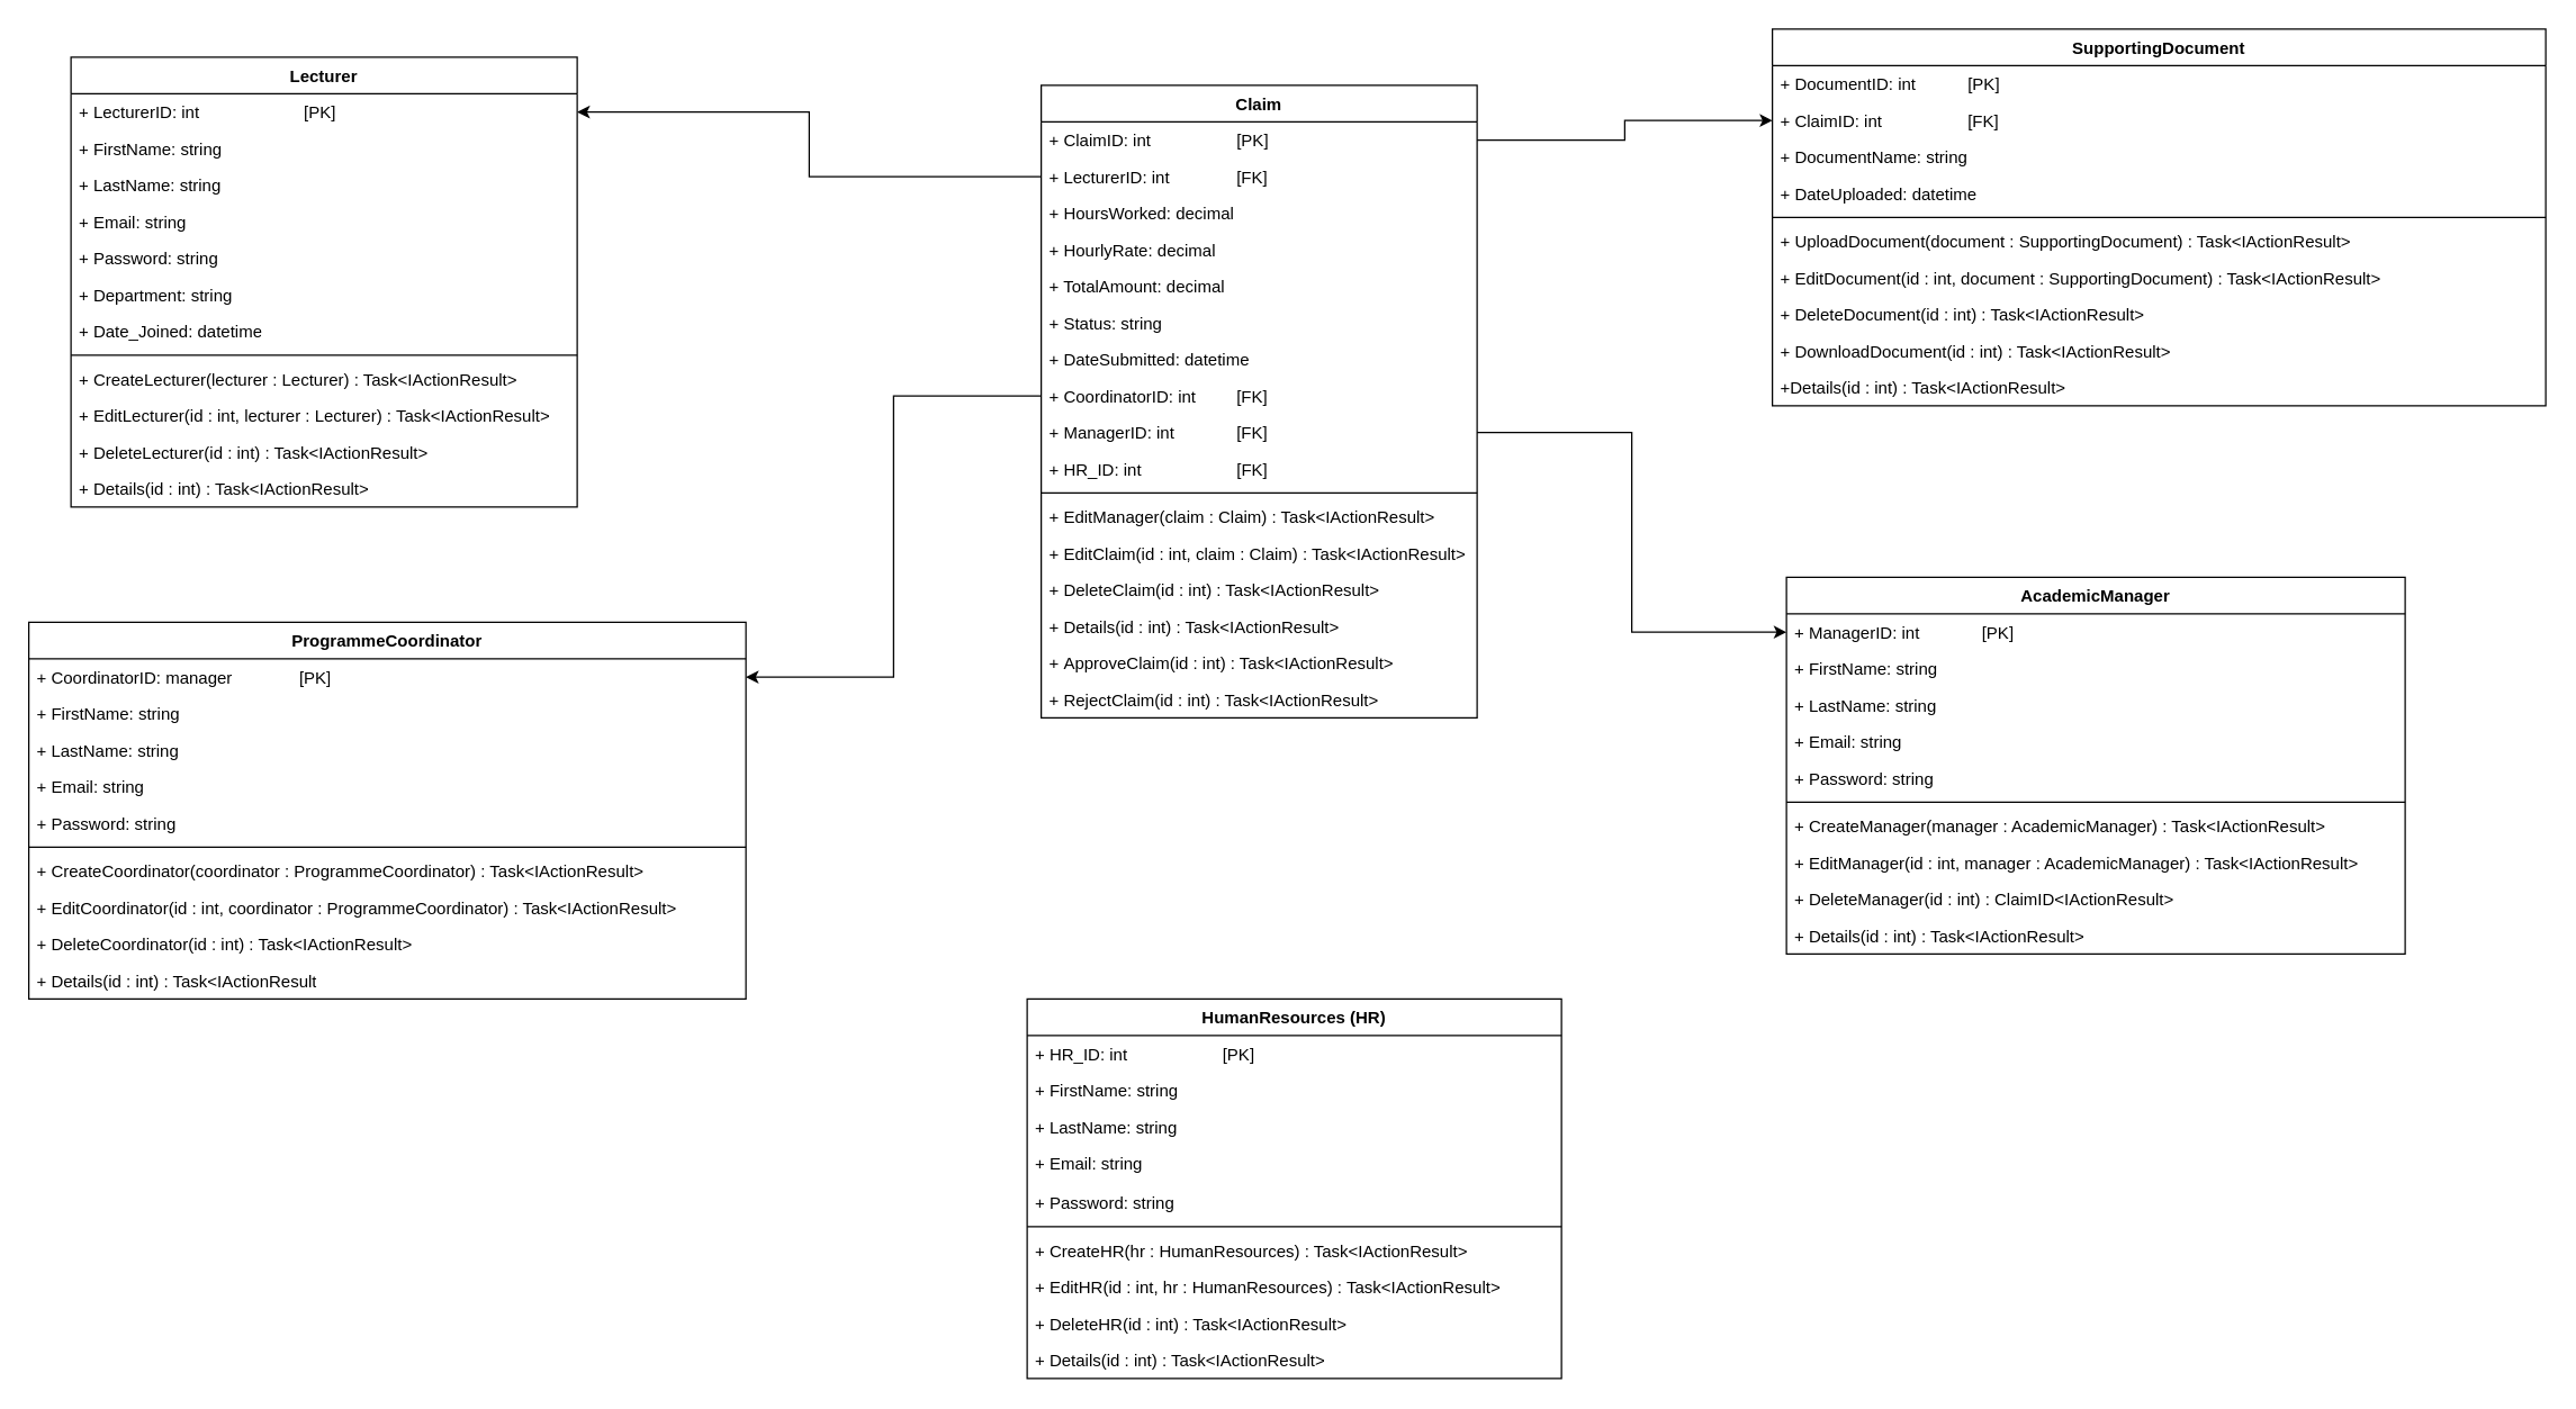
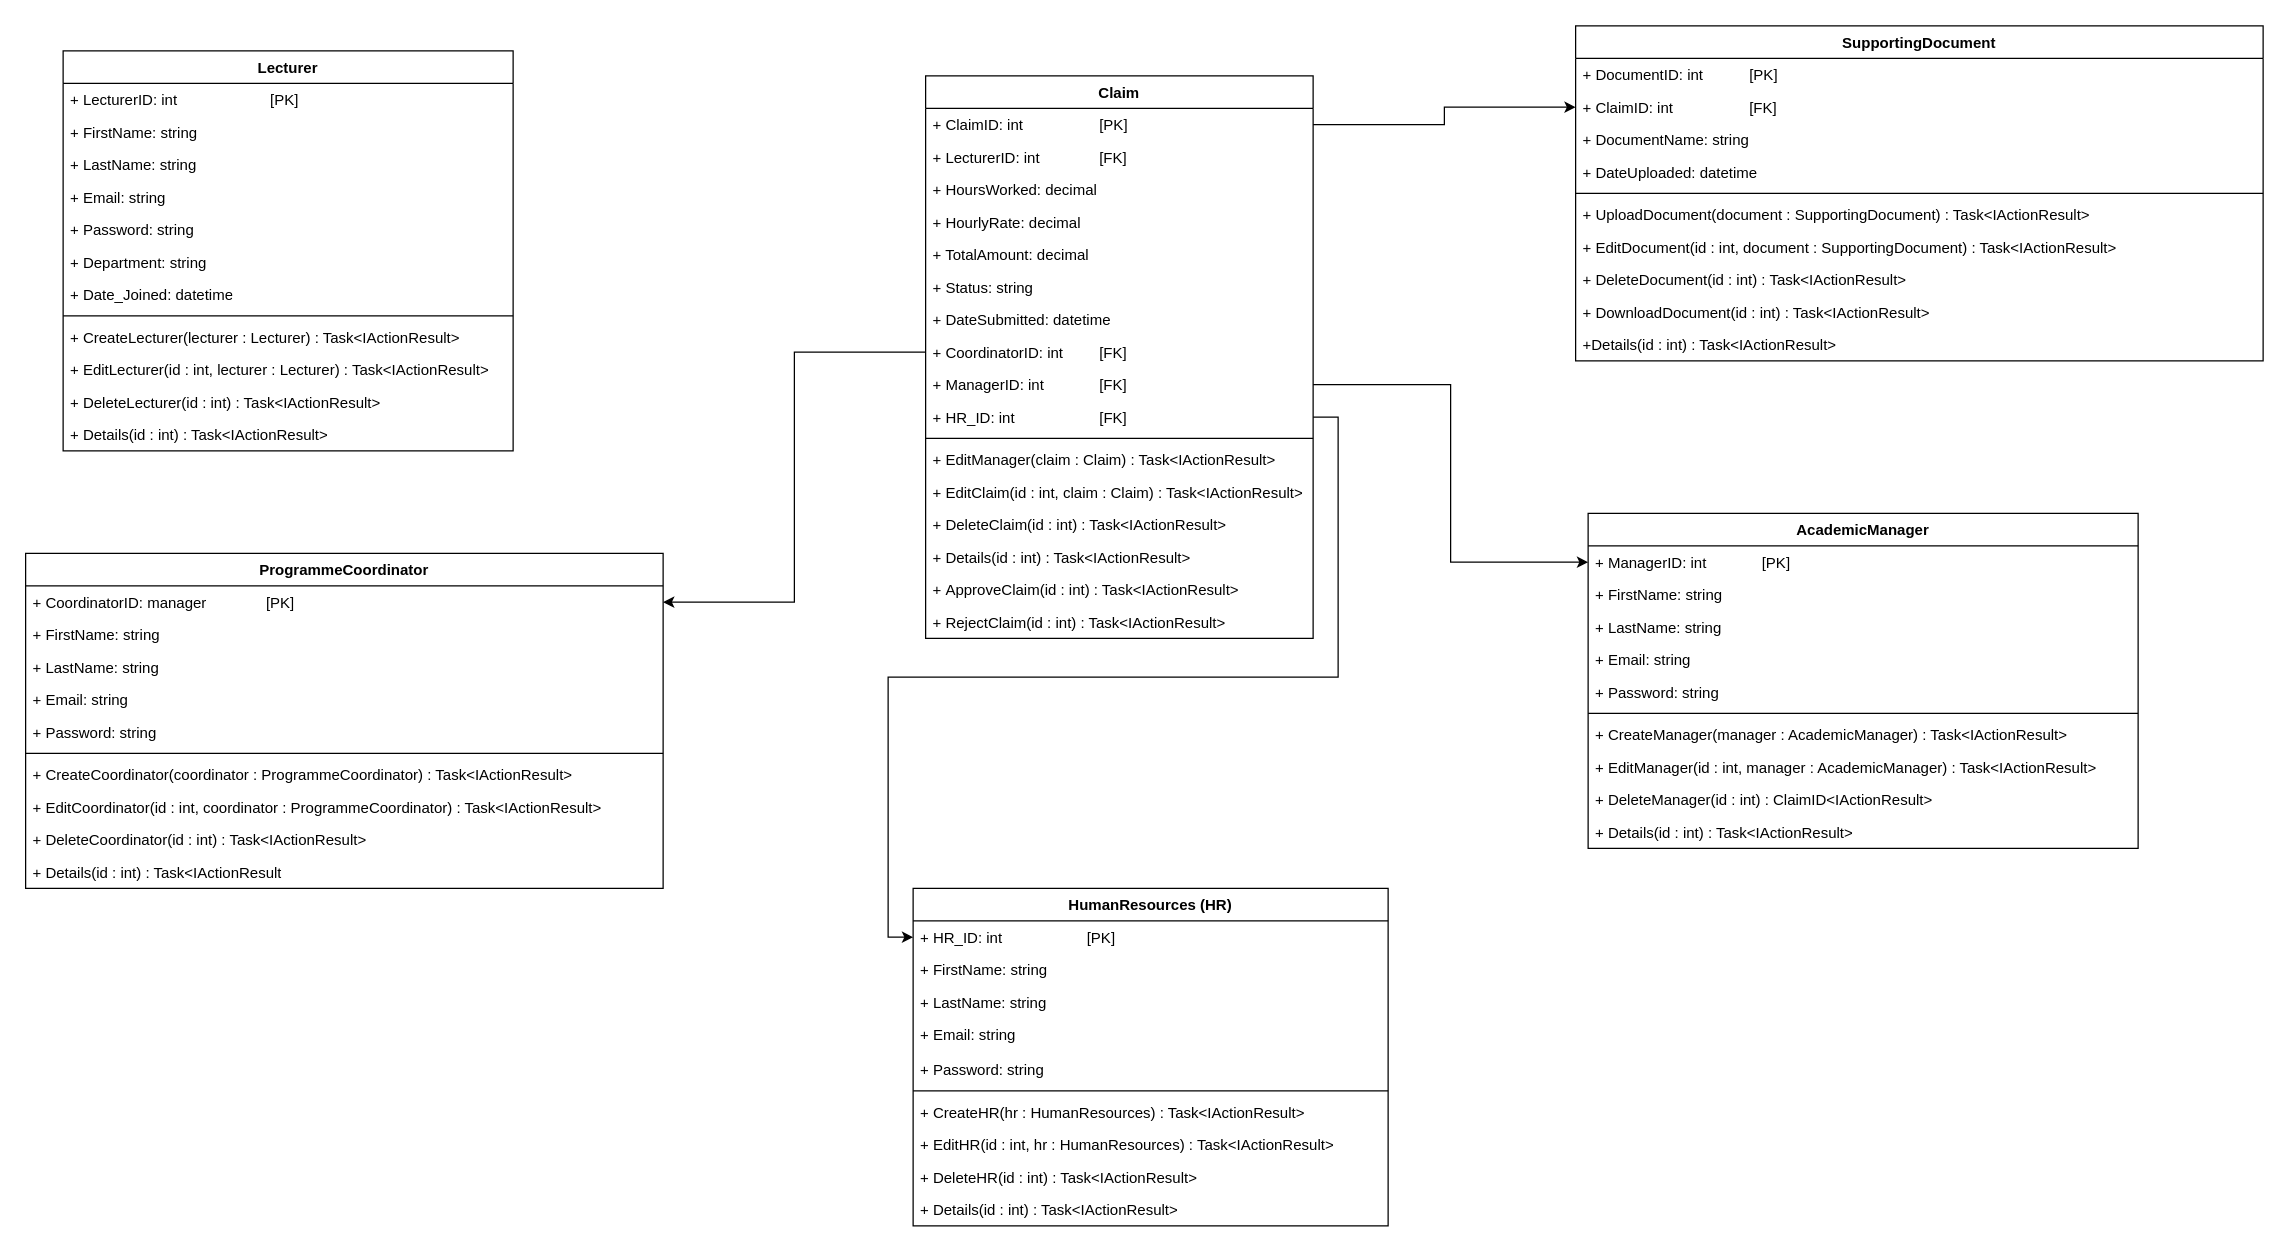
- <mxCell id="29" style="edgeStyle=orthogonalEdgeStyle;rounded=0;orthogonalLoop=1;jettySize=auto;html=1;exitX=0;exitY=0.5;exitDx=0;exitDy=0;" edge="1" parent="1" source="66" target="17"><mxGeometry relative="1" as="geometry" /></mxCell>
+ <mxCell id="4" style="edgeStyle=orthogonalEdgeStyle;rounded=0;orthogonalLoop=1;jettySize=auto;html=1;entryX=0;entryY=0.5;entryDx=0;entryDy=0;" edge="1" parent="1" source="74" target="32"><mxGeometry relative="1" as="geometry" /></mxCell>
